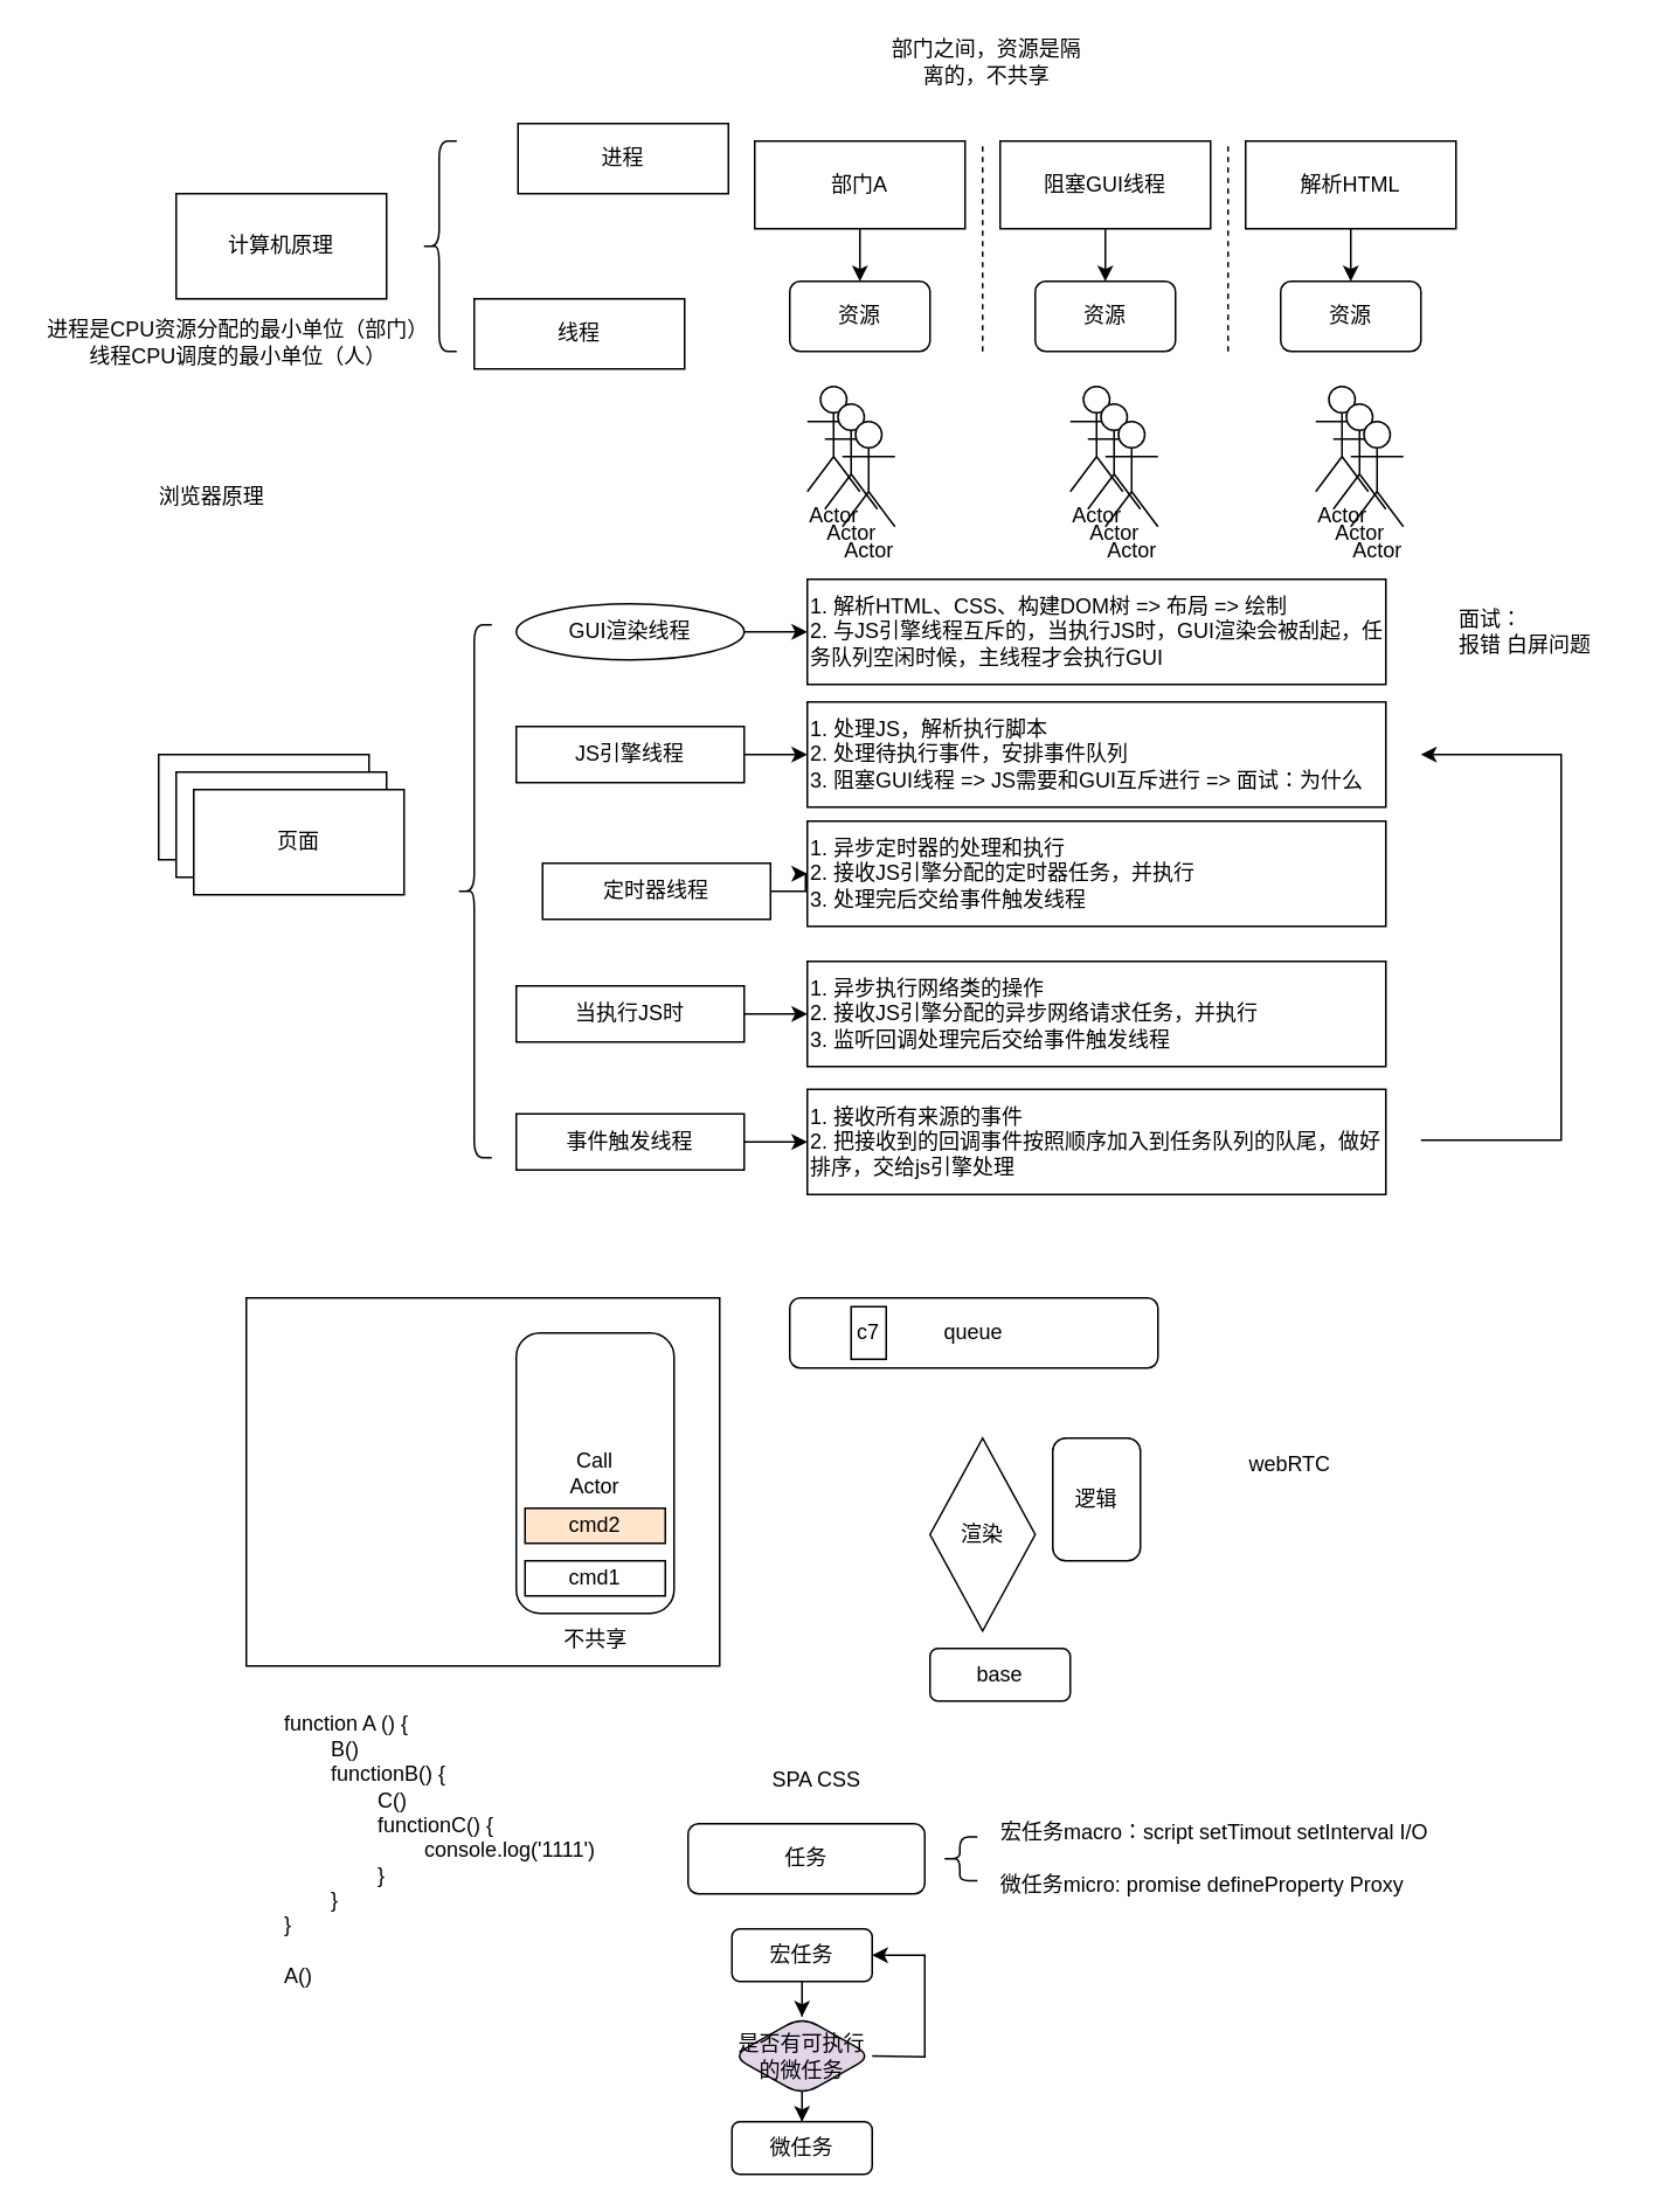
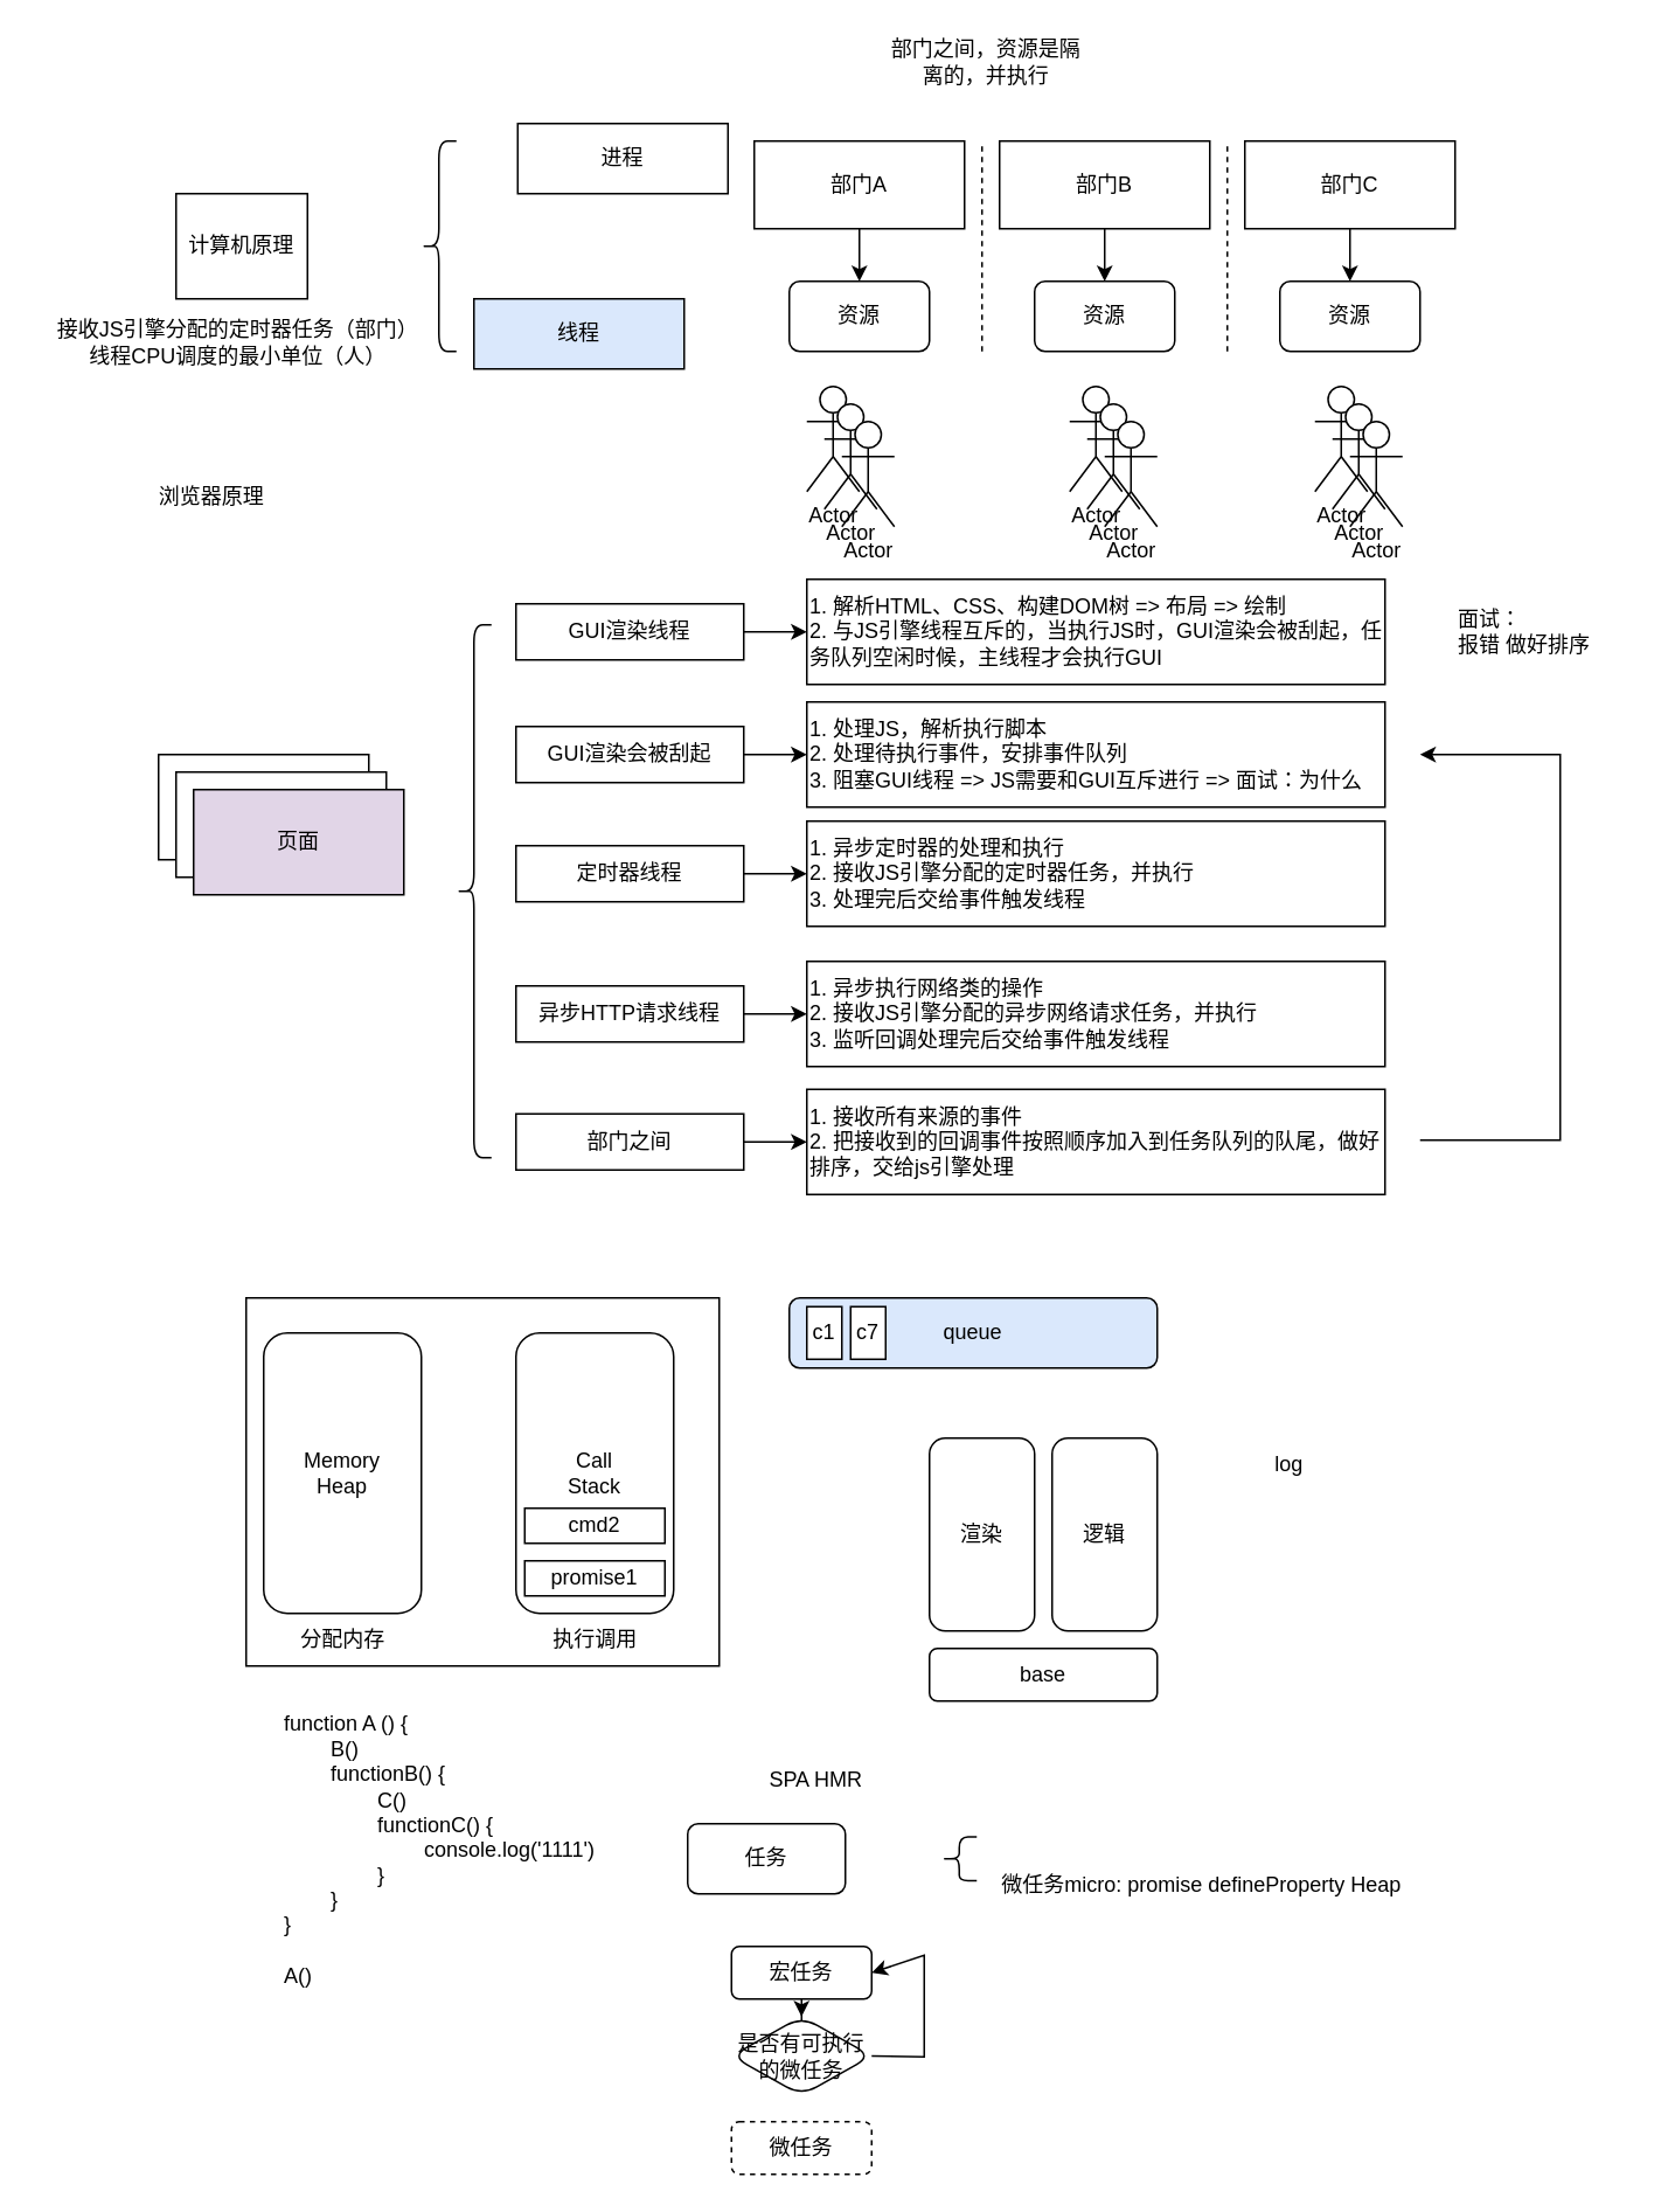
- <mxCell id="75" value="部门之间，资源是隔离的，不共享" style="text;html=1;strokeColor=none;fillColor=none;align=center;verticalAlign=middle;whiteSpace=wrap;rounded=0;" vertex="1" parent="1"><mxGeometry x="505" y="20" width="115" height="30" as="geometry" /></mxCell>
+ <mxCell id="75" value="部门之间，资源是隔离的，并执行" style="text;html=1;strokeColor=none;fillColor=none;align=center;verticalAlign=middle;whiteSpace=wrap;rounded=0;" vertex="1" parent="1"><mxGeometry x="505" y="20" width="115" height="30" as="geometry" /></mxCell>
- <mxCell id="10" value="阻塞GUI线程" style="rounded=0;whiteSpace=wrap;html=1;" parent="1" vertex="1"><mxGeometry x="570" y="80" width="120" height="50" as="geometry" /></mxCell>
+ <mxCell id="10" value="部门B" style="rounded=0;whiteSpace=wrap;html=1;" parent="1" vertex="1"><mxGeometry x="570" y="80" width="120" height="50" as="geometry" /></mxCell>
- <mxCell id="12" value="解析HTML" style="rounded=0;whiteSpace=wrap;html=1;" parent="1" vertex="1"><mxGeometry x="710" y="80" width="120" height="50" as="geometry" /></mxCell>
+ <mxCell id="12" value="部门C" style="rounded=0;whiteSpace=wrap;html=1;" parent="1" vertex="1"><mxGeometry x="710" y="80" width="120" height="50" as="geometry" /></mxCell>
- <mxCell id="2" value="计算机原理" style="rounded=0;whiteSpace=wrap;html=1;" parent="1" vertex="1"><mxGeometry x="100" y="110" width="120" height="60" as="geometry" /></mxCell>
+ <mxCell id="2" value="计算机原理" style="rounded=0;whiteSpace=wrap;html=1;" parent="1" vertex="1"><mxGeometry x="100" y="110" width="75" height="60" as="geometry" /></mxCell>
- <mxCell id="5" value="线程" style="whiteSpace=wrap;html=1;" parent="1" vertex="1"><mxGeometry x="270" y="170" width="120" height="40" as="geometry" /></mxCell>
+ <mxCell id="5" value="线程" style="whiteSpace=wrap;html=1;fillColor=#dae8fc;" parent="1" vertex="1"><mxGeometry x="270" y="170" width="120" height="40" as="geometry" /></mxCell>
- <mxCell id="6" value="进程是CPU资源分配的最小单位（部门）&lt;br&gt;线程CPU调度的最小单位（人）" style="text;html=1;align=center;verticalAlign=middle;resizable=0;points=[];autosize=1;strokeColor=none;fillColor=none;" parent="1" vertex="1"><mxGeometry x="20" y="180" width="230" height="30" as="geometry" /></mxCell>
+ <mxCell id="6" value="接收JS引擎分配的定时器任务（部门）&lt;br&gt;线程CPU调度的最小单位（人）" style="text;html=1;align=center;verticalAlign=middle;resizable=0;points=[];autosize=1;strokeColor=none;fillColor=none;" parent="1" vertex="1"><mxGeometry x="20" y="180" width="230" height="30" as="geometry" /></mxCell>
- <mxCell id="32" value="GUI渲染线程" style="ellipse;whiteSpace=wrap;html=1;" parent="1" vertex="1"><mxGeometry x="294" y="344" width="130" height="32" as="geometry" /></mxCell>
+ <mxCell id="32" value="GUI渲染线程" style="rounded=0;whiteSpace=wrap;html=1;" parent="1" vertex="1"><mxGeometry x="294" y="344" width="130" height="32" as="geometry" /></mxCell>
- <mxCell id="43" value="面试：&lt;br&gt;报错 白屏问题" style="text;html=1;align=left;verticalAlign=middle;resizable=0;points=[];autosize=1;strokeColor=none;fillColor=none;" parent="1" vertex="1"><mxGeometry x="830" y="340" width="100" height="40" as="geometry" /></mxCell>
+ <mxCell id="43" value="面试：&lt;br&gt;报错 做好排序" style="text;html=1;align=left;verticalAlign=middle;resizable=0;points=[];autosize=1;strokeColor=none;fillColor=none;" parent="1" vertex="1"><mxGeometry x="830" y="340" width="100" height="40" as="geometry" /></mxCell>
- <mxCell id="34" value="JS引擎线程" style="rounded=0;whiteSpace=wrap;html=1;" parent="1" vertex="1"><mxGeometry x="294" y="414" width="130" height="32" as="geometry" /></mxCell>
+ <mxCell id="34" value="GUI渲染会被刮起" style="rounded=0;whiteSpace=wrap;html=1;" parent="1" vertex="1"><mxGeometry x="294" y="414" width="130" height="32" as="geometry" /></mxCell>
- <mxCell id="29" value="页面" style="rounded=0;whiteSpace=wrap;html=1;" parent="1" vertex="1"><mxGeometry x="110" y="450" width="120" height="60" as="geometry" /></mxCell>
+ <mxCell id="29" value="页面" style="rounded=0;whiteSpace=wrap;html=1;fillColor=#e1d5e7;" parent="1" vertex="1"><mxGeometry x="110" y="450" width="120" height="60" as="geometry" /></mxCell>
- <mxCell id="36" value="定时器线程" style="rounded=0;whiteSpace=wrap;html=1;" parent="1" vertex="1"><mxGeometry x="309" y="492" width="130" height="32" as="geometry" /></mxCell>
+ <mxCell id="36" value="定时器线程" style="rounded=0;whiteSpace=wrap;html=1;" parent="1" vertex="1"><mxGeometry x="294" y="482" width="130" height="32" as="geometry" /></mxCell>
- <mxCell id="38" value="当执行JS时" style="rounded=0;whiteSpace=wrap;html=1;" parent="1" vertex="1"><mxGeometry x="294" y="562" width="130" height="32" as="geometry" /></mxCell>
+ <mxCell id="38" value="异步HTTP请求线程" style="rounded=0;whiteSpace=wrap;html=1;" parent="1" vertex="1"><mxGeometry x="294" y="562" width="130" height="32" as="geometry" /></mxCell>
- <mxCell id="40" value="事件触发线程" style="rounded=0;whiteSpace=wrap;html=1;" parent="1" vertex="1"><mxGeometry x="294" y="635" width="130" height="32" as="geometry" /></mxCell>
+ <mxCell id="40" value="部门之间" style="rounded=0;whiteSpace=wrap;html=1;" parent="1" vertex="1"><mxGeometry x="294" y="635" width="130" height="32" as="geometry" /></mxCell>
+ <mxCell id="57" value="c1" style="rounded=0;whiteSpace=wrap;html=1;" parent="1" vertex="1"><mxGeometry x="460" y="745" width="20" height="30" as="geometry" /></mxCell>
- <mxCell id="56" value="queue" style="rounded=1;whiteSpace=wrap;html=1;" parent="1" vertex="1"><mxGeometry x="450" y="740" width="210" height="40" as="geometry" /></mxCell>
+ <mxCell id="56" value="queue" style="rounded=1;whiteSpace=wrap;html=1;fillColor=#dae8fc;" parent="1" vertex="1"><mxGeometry x="450" y="740" width="210" height="40" as="geometry" /></mxCell>
- <mxCell id="59" value="webRTC" style="text;html=1;align=center;verticalAlign=middle;resizable=0;points=[];autosize=1;strokeColor=none;fillColor=none;" parent="1" vertex="1"><mxGeometry x="700" y="820" width="70" height="30" as="geometry" /></mxCell>
+ <mxCell id="59" value="log" style="text;html=1;align=center;verticalAlign=middle;resizable=0;points=[];autosize=1;strokeColor=none;fillColor=none;" parent="1" vertex="1"><mxGeometry x="700" y="820" width="70" height="30" as="geometry" /></mxCell>
+ <mxCell id="50" value="Memory&lt;br&gt;Heap" style="rounded=1;whiteSpace=wrap;html=1;" parent="1" vertex="1"><mxGeometry x="150" y="760" width="90" height="160" as="geometry" /></mxCell>
- <mxCell id="52" value="Call&lt;br&gt;Actor" style="rounded=1;whiteSpace=wrap;html=1;" parent="1" vertex="1"><mxGeometry x="294" y="760" width="90" height="160" as="geometry" /></mxCell>
+ <mxCell id="52" value="Call&lt;br&gt;Stack" style="rounded=1;whiteSpace=wrap;html=1;" parent="1" vertex="1"><mxGeometry x="294" y="760" width="90" height="160" as="geometry" /></mxCell>
- <mxCell id="61" value="逻辑" style="rounded=1;whiteSpace=wrap;html=1;" parent="1" vertex="1"><mxGeometry x="600" y="820" width="50" height="70" as="geometry" /></mxCell>
+ <mxCell id="61" value="逻辑" style="rounded=1;whiteSpace=wrap;html=1;" parent="1" vertex="1"><mxGeometry x="600" y="820" width="60" height="110" as="geometry" /></mxCell>
- <mxCell id="54" value="cmd2" style="rounded=0;whiteSpace=wrap;html=1;fillColor=#ffe6cc;" parent="1" vertex="1"><mxGeometry x="299" y="860" width="80" height="20" as="geometry" /></mxCell>
+ <mxCell id="54" value="cmd2" style="rounded=0;whiteSpace=wrap;html=1;" parent="1" vertex="1"><mxGeometry x="299" y="860" width="80" height="20" as="geometry" /></mxCell>
- <mxCell id="60" value="渲染" style="rhombus;whiteSpace=wrap;html=1;" parent="1" vertex="1"><mxGeometry x="530" y="820" width="60" height="110" as="geometry" /></mxCell>
+ <mxCell id="60" value="渲染" style="rounded=1;whiteSpace=wrap;html=1;" parent="1" vertex="1"><mxGeometry x="530" y="820" width="60" height="110" as="geometry" /></mxCell>
- <mxCell id="53" value="cmd1" style="rounded=0;whiteSpace=wrap;html=1;" parent="1" vertex="1"><mxGeometry x="299" y="890" width="80" height="20" as="geometry" /></mxCell>
+ <mxCell id="53" value="promise1" style="rounded=0;whiteSpace=wrap;html=1;" parent="1" vertex="1"><mxGeometry x="299" y="890" width="80" height="20" as="geometry" /></mxCell>
+ <mxCell id="51" value="分配内存" style="text;html=1;align=center;verticalAlign=middle;resizable=0;points=[];autosize=1;strokeColor=none;fillColor=none;" parent="1" vertex="1"><mxGeometry x="160" y="920" width="70" height="30" as="geometry" /></mxCell>
- <mxCell id="55" value="不共享" style="text;html=1;align=center;verticalAlign=middle;resizable=0;points=[];autosize=1;strokeColor=none;fillColor=none;" parent="1" vertex="1"><mxGeometry x="304" y="920" width="70" height="30" as="geometry" /></mxCell>
+ <mxCell id="55" value="执行调用" style="text;html=1;align=center;verticalAlign=middle;resizable=0;points=[];autosize=1;strokeColor=none;fillColor=none;" parent="1" vertex="1"><mxGeometry x="304" y="920" width="70" height="30" as="geometry" /></mxCell>
- <mxCell id="62" value="base" style="rounded=1;whiteSpace=wrap;html=1;" parent="1" vertex="1"><mxGeometry x="530" y="940" width="80" height="30" as="geometry" /></mxCell>
+ <mxCell id="62" value="base" style="rounded=1;whiteSpace=wrap;html=1;" parent="1" vertex="1"><mxGeometry x="530" y="940" width="130" height="30" as="geometry" /></mxCell>
- <mxCell id="64" value="SPA CSS" style="text;html=1;align=center;verticalAlign=middle;resizable=0;points=[];autosize=1;strokeColor=none;fillColor=none;" parent="1" vertex="1"><mxGeometry x="425" y="1000" width="80" height="30" as="geometry" /></mxCell>
+ <mxCell id="64" value="SPA HMR" style="text;html=1;align=center;verticalAlign=middle;resizable=0;points=[];autosize=1;strokeColor=none;fillColor=none;" parent="1" vertex="1"><mxGeometry x="425" y="1000" width="80" height="30" as="geometry" /></mxCell>
- <mxCell id="67" value="宏任务macro：script setTimout setInterval I/O" style="text;html=1;align=center;verticalAlign=middle;resizable=0;points=[];autosize=1;strokeColor=none;fillColor=none;" parent="1" vertex="1"><mxGeometry x="557" y="1030" width="270" height="30" as="geometry" /></mxCell>
- <mxCell id="65" value="任务" style="rounded=1;whiteSpace=wrap;html=1;" parent="1" vertex="1"><mxGeometry x="392" y="1040" width="135" height="40" as="geometry" /></mxCell>
+ <mxCell id="65" value="任务" style="rounded=1;whiteSpace=wrap;html=1;" parent="1" vertex="1"><mxGeometry x="392" y="1040" width="90" height="40" as="geometry" /></mxCell>
- <mxCell id="68" value="微任务micro: promise defineProperty Proxy" style="text;html=1;align=center;verticalAlign=middle;resizable=0;points=[];autosize=1;strokeColor=none;fillColor=none;" parent="1" vertex="1"><mxGeometry x="560" y="1060" width="250" height="30" as="geometry" /></mxCell>
+ <mxCell id="68" value="微任务micro: promise defineProperty Heap" style="text;html=1;align=center;verticalAlign=middle;resizable=0;points=[];autosize=1;strokeColor=none;fillColor=none;" parent="1" vertex="1"><mxGeometry x="560" y="1060" width="250" height="30" as="geometry" /></mxCell>
- <mxCell id="70" value="宏任务" style="rounded=1;whiteSpace=wrap;html=1;" parent="1" vertex="1"><mxGeometry x="417" y="1100" width="80" height="30" as="geometry" /></mxCell>
+ <mxCell id="70" value="宏任务" style="rounded=1;whiteSpace=wrap;html=1;" parent="1" vertex="1"><mxGeometry x="417" y="1110" width="80" height="30" as="geometry" /></mxCell>
- <mxCell id="72" value="是否有可执行的微任务" style="rhombus;whiteSpace=wrap;html=1;rounded=1;fillColor=#e1d5e7;" parent="1" vertex="1"><mxGeometry x="417" y="1150" width="80" height="45" as="geometry" /></mxCell>
+ <mxCell id="72" value="是否有可执行的微任务" style="rhombus;whiteSpace=wrap;html=1;rounded=1;" parent="1" vertex="1"><mxGeometry x="417" y="1150" width="80" height="45" as="geometry" /></mxCell>
- <mxCell id="71" value="" style="edgeStyle=orthogonalEdgeStyle;rounded=0;orthogonalLoop=1;jettySize=auto;html=1;" parent="1" source="72" target="73" edge="1"><mxGeometry relative="1" as="geometry" /></mxCell>
- <mxCell id="73" value="微任务" style="rounded=1;whiteSpace=wrap;html=1;" parent="1" vertex="1"><mxGeometry x="417" y="1210" width="80" height="30" as="geometry" /></mxCell>
+ <mxCell id="73" value="微任务" style="rounded=1;whiteSpace=wrap;html=1;dashed=1;" parent="1" vertex="1"><mxGeometry x="417" y="1210" width="80" height="30" as="geometry" /></mxCell>
